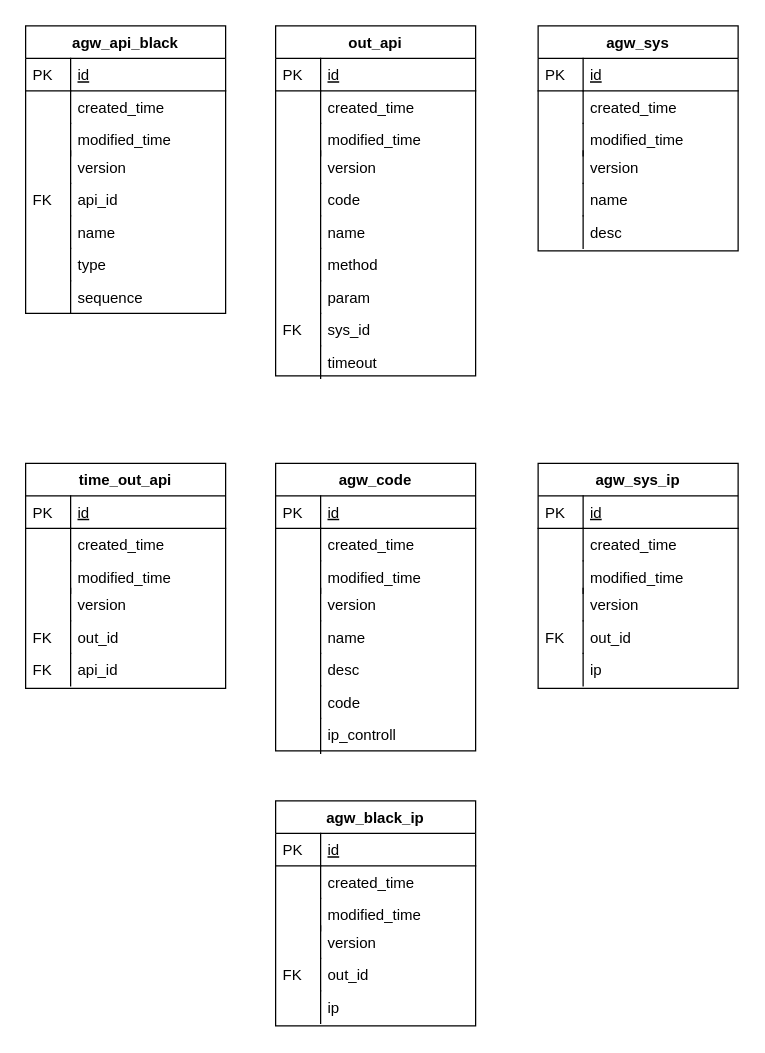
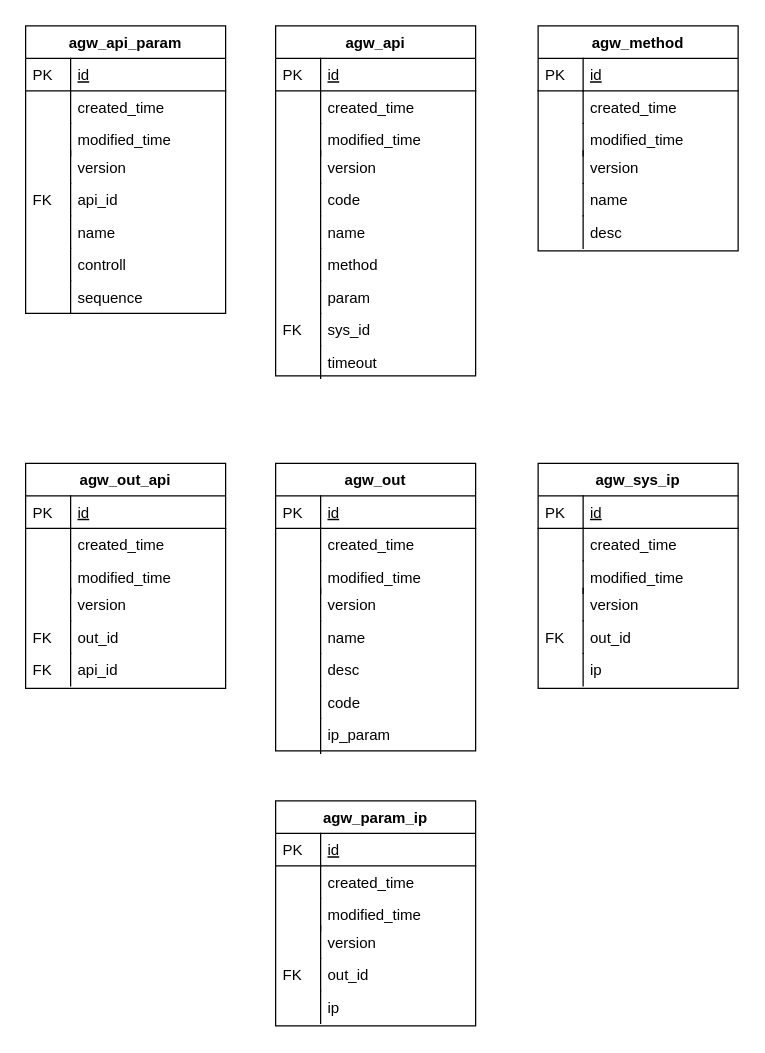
- <mxCell id="33" value="agw_api_black" style="swimlane;fontStyle=1;childLayout=stackLayout;horizontal=1;startSize=26;horizontalStack=0;resizeParent=1;resizeLast=0;collapsible=1;marginBottom=0;rounded=0;shadow=0;strokeWidth=1;" parent="1" vertex="1"><mxGeometry x="20" y="20" width="160" height="230" as="geometry"><mxRectangle x="260" y="80" width="160" height="26" as="alternateBounds" /></mxGeometry></mxCell>
+ <mxCell id="33" value="agw_api_param" style="swimlane;fontStyle=1;childLayout=stackLayout;horizontal=1;startSize=26;horizontalStack=0;resizeParent=1;resizeLast=0;collapsible=1;marginBottom=0;rounded=0;shadow=0;strokeWidth=1;" parent="1" vertex="1"><mxGeometry x="20" y="20" width="160" height="230" as="geometry"><mxRectangle x="260" y="80" width="160" height="26" as="alternateBounds" /></mxGeometry></mxCell>
- <mxCell id="2" value="out_api" style="swimlane;fontStyle=1;childLayout=stackLayout;horizontal=1;startSize=26;horizontalStack=0;resizeParent=1;resizeLast=0;collapsible=1;marginBottom=0;rounded=0;shadow=0;strokeWidth=1;" parent="1" vertex="1"><mxGeometry x="220" y="20" width="160" height="280" as="geometry"><mxRectangle x="260" y="80" width="160" height="26" as="alternateBounds" /></mxGeometry></mxCell>
+ <mxCell id="2" value="agw_api" style="swimlane;fontStyle=1;childLayout=stackLayout;horizontal=1;startSize=26;horizontalStack=0;resizeParent=1;resizeLast=0;collapsible=1;marginBottom=0;rounded=0;shadow=0;strokeWidth=1;" parent="1" vertex="1"><mxGeometry x="220" y="20" width="160" height="280" as="geometry"><mxRectangle x="260" y="80" width="160" height="26" as="alternateBounds" /></mxGeometry></mxCell>
- <mxCell id="46" value="agw_sys" style="swimlane;fontStyle=1;childLayout=stackLayout;horizontal=1;startSize=26;horizontalStack=0;resizeParent=1;resizeLast=0;collapsible=1;marginBottom=0;rounded=0;shadow=0;strokeWidth=1;" parent="1" vertex="1"><mxGeometry x="430" y="20" width="160" height="180" as="geometry"><mxRectangle x="260" y="80" width="160" height="26" as="alternateBounds" /></mxGeometry></mxCell>
+ <mxCell id="46" value="agw_method" style="swimlane;fontStyle=1;childLayout=stackLayout;horizontal=1;startSize=26;horizontalStack=0;resizeParent=1;resizeLast=0;collapsible=1;marginBottom=0;rounded=0;shadow=0;strokeWidth=1;" parent="1" vertex="1"><mxGeometry x="430" y="20" width="160" height="180" as="geometry"><mxRectangle x="260" y="80" width="160" height="26" as="alternateBounds" /></mxGeometry></mxCell>
- <mxCell id="29" value="type" style="shape=partialRectangle;top=0;left=0;right=0;bottom=0;align=left;verticalAlign=top;fillColor=none;spacingLeft=40;spacingRight=4;overflow=hidden;rotatable=0;points=[[0,0.5],[1,0.5]];portConstraint=eastwest;dropTarget=0;rounded=0;shadow=0;strokeWidth=1;" parent="1" vertex="1"><mxGeometry x="20" y="198" width="160" height="26" as="geometry" /></mxCell>
+ <mxCell id="29" value="controll" style="shape=partialRectangle;top=0;left=0;right=0;bottom=0;align=left;verticalAlign=top;fillColor=none;spacingLeft=40;spacingRight=4;overflow=hidden;rotatable=0;points=[[0,0.5],[1,0.5]];portConstraint=eastwest;dropTarget=0;rounded=0;shadow=0;strokeWidth=1;" parent="1" vertex="1"><mxGeometry x="20" y="198" width="160" height="26" as="geometry" /></mxCell>
- <mxCell id="74" value="time_out_api" style="swimlane;fontStyle=1;childLayout=stackLayout;horizontal=1;startSize=26;horizontalStack=0;resizeParent=1;resizeLast=0;collapsible=1;marginBottom=0;rounded=0;shadow=0;strokeWidth=1;" parent="1" vertex="1"><mxGeometry x="20" y="370" width="160" height="180" as="geometry"><mxRectangle x="260" y="80" width="160" height="26" as="alternateBounds" /></mxGeometry></mxCell>
+ <mxCell id="74" value="agw_out_api" style="swimlane;fontStyle=1;childLayout=stackLayout;horizontal=1;startSize=26;horizontalStack=0;resizeParent=1;resizeLast=0;collapsible=1;marginBottom=0;rounded=0;shadow=0;strokeWidth=1;" parent="1" vertex="1"><mxGeometry x="20" y="370" width="160" height="180" as="geometry"><mxRectangle x="260" y="80" width="160" height="26" as="alternateBounds" /></mxGeometry></mxCell>
- <mxCell id="61" value="agw_code" style="swimlane;fontStyle=1;childLayout=stackLayout;horizontal=1;startSize=26;horizontalStack=0;resizeParent=1;resizeLast=0;collapsible=1;marginBottom=0;rounded=0;shadow=0;strokeWidth=1;" parent="1" vertex="1"><mxGeometry x="220" y="370" width="160" height="230" as="geometry"><mxRectangle x="260" y="80" width="160" height="26" as="alternateBounds" /></mxGeometry></mxCell>
+ <mxCell id="61" value="agw_out" style="swimlane;fontStyle=1;childLayout=stackLayout;horizontal=1;startSize=26;horizontalStack=0;resizeParent=1;resizeLast=0;collapsible=1;marginBottom=0;rounded=0;shadow=0;strokeWidth=1;" parent="1" vertex="1"><mxGeometry x="220" y="370" width="160" height="230" as="geometry"><mxRectangle x="260" y="80" width="160" height="26" as="alternateBounds" /></mxGeometry></mxCell>
- <mxCell id="107" value="ip_controll" style="shape=partialRectangle;top=0;left=0;right=0;bottom=0;align=left;verticalAlign=top;fillColor=none;spacingLeft=40;spacingRight=4;overflow=hidden;rotatable=0;points=[[0,0.5],[1,0.5]];portConstraint=eastwest;dropTarget=0;rounded=0;shadow=0;strokeWidth=1;" parent="1" vertex="1"><mxGeometry x="220" y="574" width="160" height="28" as="geometry" /></mxCell>
+ <mxCell id="107" value="ip_param" style="shape=partialRectangle;top=0;left=0;right=0;bottom=0;align=left;verticalAlign=top;fillColor=none;spacingLeft=40;spacingRight=4;overflow=hidden;rotatable=0;points=[[0,0.5],[1,0.5]];portConstraint=eastwest;dropTarget=0;rounded=0;shadow=0;strokeWidth=1;" parent="1" vertex="1"><mxGeometry x="220" y="574" width="160" height="28" as="geometry" /></mxCell>
- <mxCell id="100" value="agw_black_ip" style="swimlane;fontStyle=1;childLayout=stackLayout;horizontal=1;startSize=26;horizontalStack=0;resizeParent=1;resizeLast=0;collapsible=1;marginBottom=0;rounded=0;shadow=0;strokeWidth=1;" parent="1" vertex="1"><mxGeometry x="220" y="640" width="160" height="180" as="geometry"><mxRectangle x="260" y="80" width="160" height="26" as="alternateBounds" /></mxGeometry></mxCell>
+ <mxCell id="100" value="agw_param_ip" style="swimlane;fontStyle=1;childLayout=stackLayout;horizontal=1;startSize=26;horizontalStack=0;resizeParent=1;resizeLast=0;collapsible=1;marginBottom=0;rounded=0;shadow=0;strokeWidth=1;" parent="1" vertex="1"><mxGeometry x="220" y="640" width="160" height="180" as="geometry"><mxRectangle x="260" y="80" width="160" height="26" as="alternateBounds" /></mxGeometry></mxCell>
